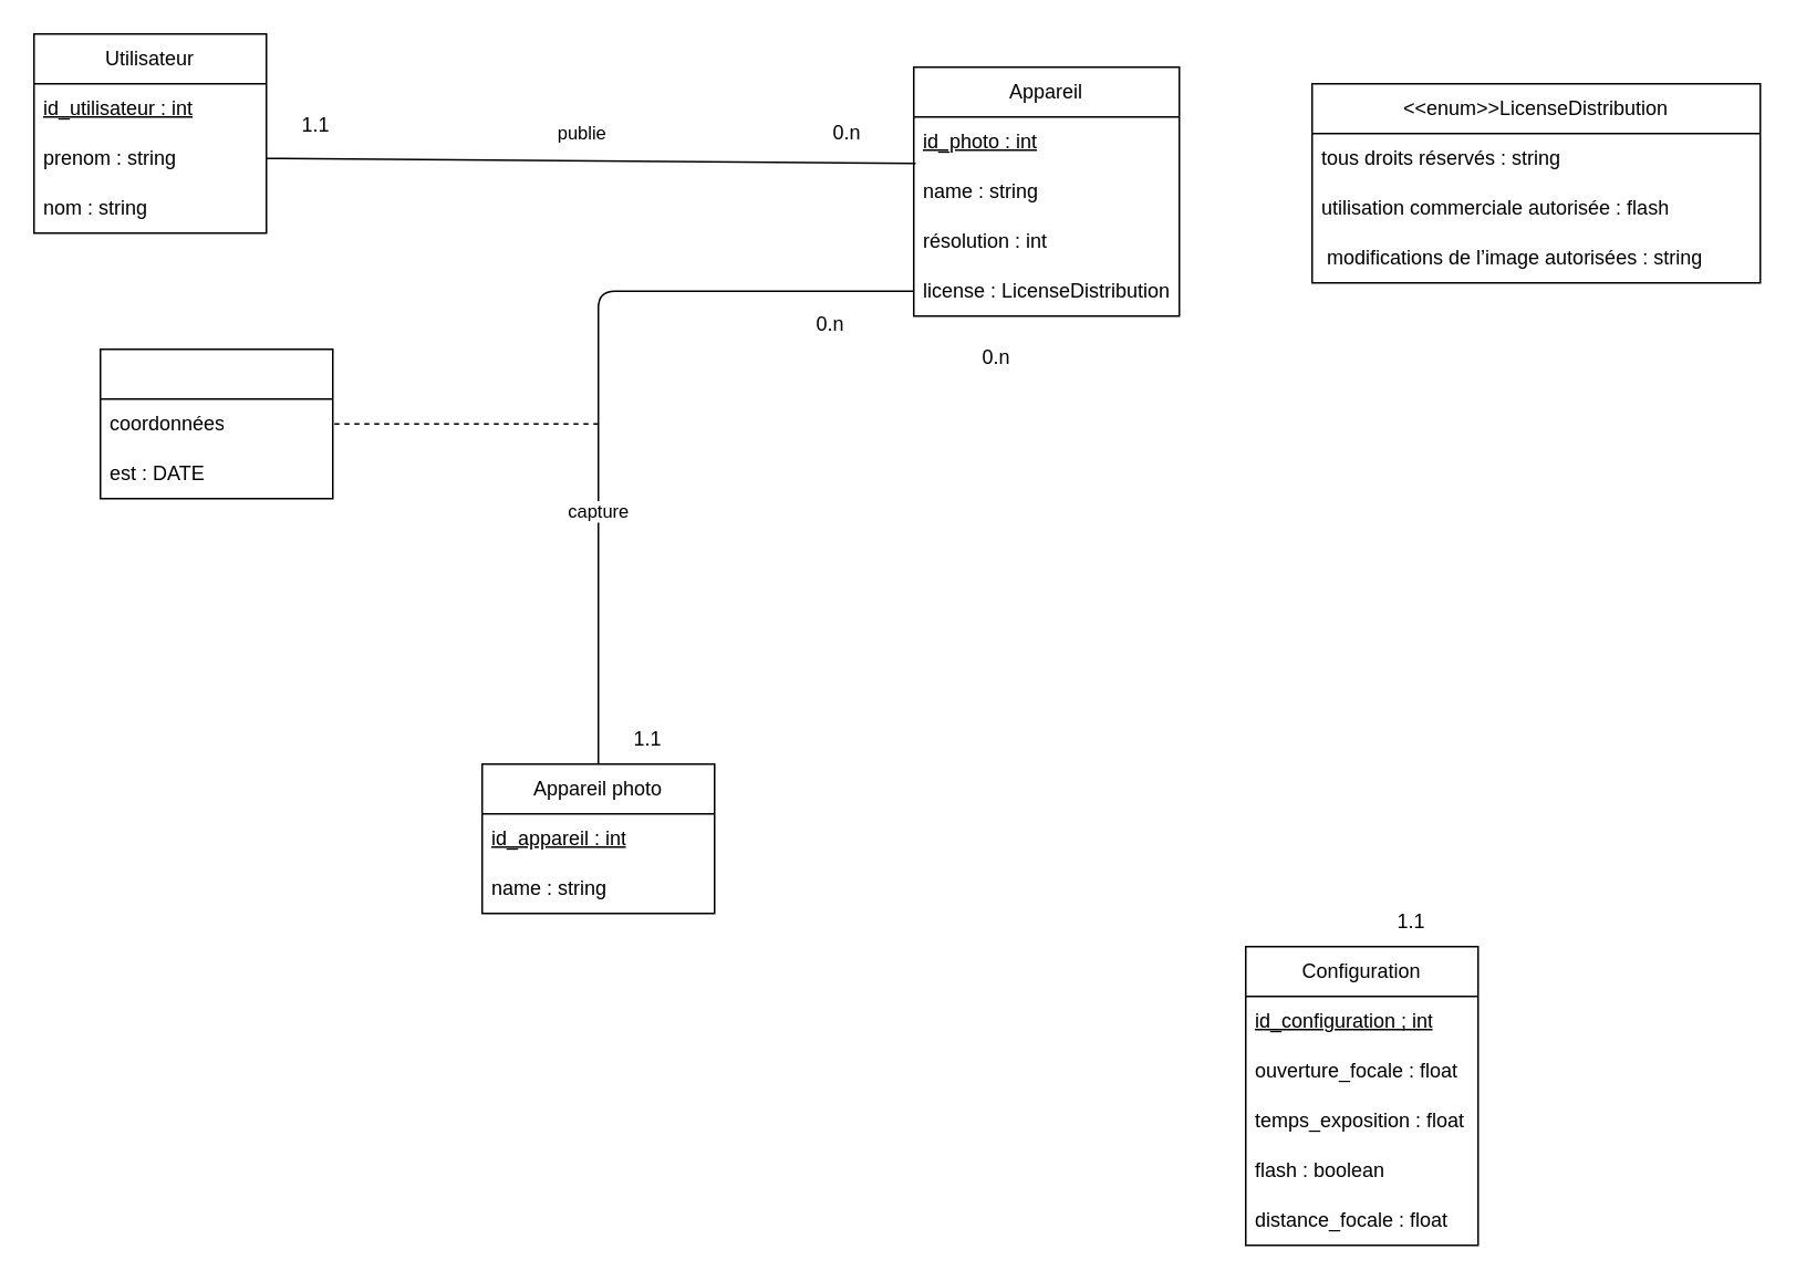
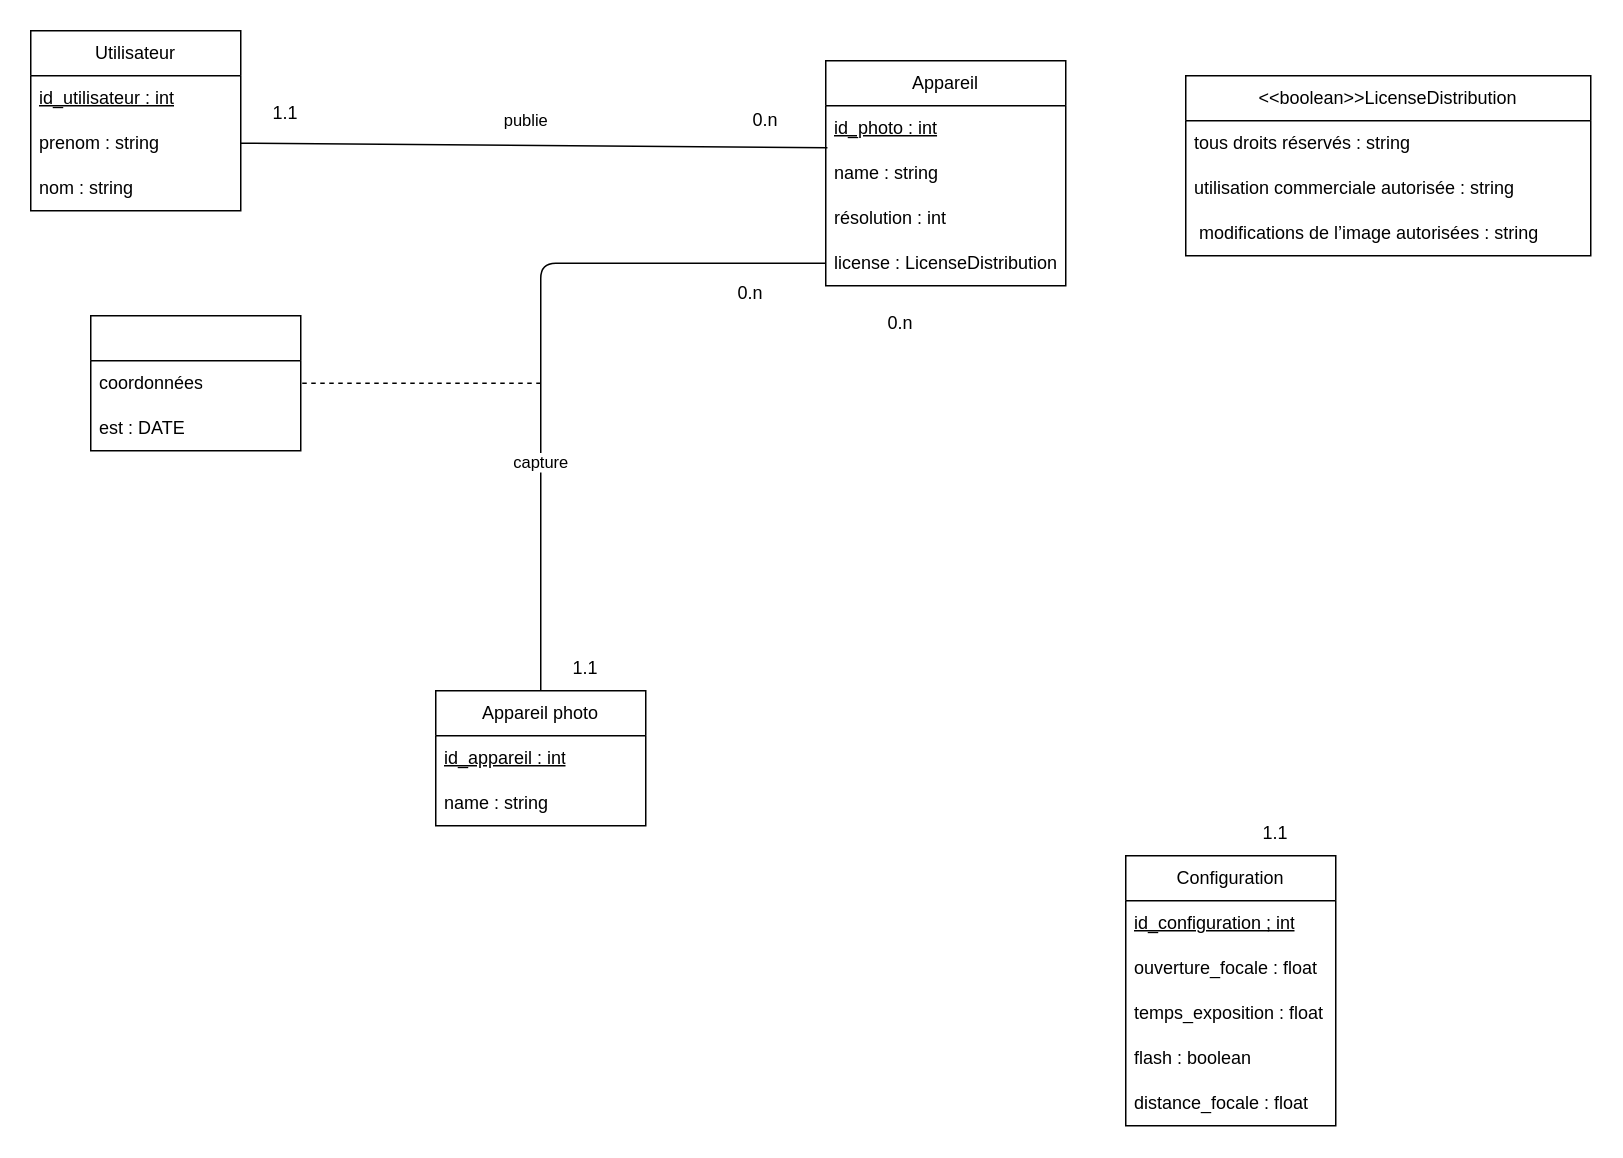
- <mxCell id="24" value="&amp;lt;&amp;lt;enum&amp;gt;&amp;gt;LicenseDistribution" style="swimlane;fontStyle=0;childLayout=stackLayout;horizontal=1;startSize=30;horizontalStack=0;resizeParent=1;resizeParentMax=0;resizeLast=0;collapsible=1;marginBottom=0;whiteSpace=wrap;html=1;" parent="1" vertex="1"><mxGeometry x="790" y="50" width="270" height="120" as="geometry"><mxRectangle x="320" y="80" width="70" height="30" as="alternateBounds" /></mxGeometry></mxCell>
+ <mxCell id="24" value="&amp;lt;&amp;lt;boolean&amp;gt;&amp;gt;LicenseDistribution" style="swimlane;fontStyle=0;childLayout=stackLayout;horizontal=1;startSize=30;horizontalStack=0;resizeParent=1;resizeParentMax=0;resizeLast=0;collapsible=1;marginBottom=0;whiteSpace=wrap;html=1;" parent="1" vertex="1"><mxGeometry x="790" y="50" width="270" height="120" as="geometry"><mxRectangle x="320" y="80" width="70" height="30" as="alternateBounds" /></mxGeometry></mxCell>
- <mxCell id="26" value="utilisation commerciale autorisée : flash" style="text;strokeColor=none;fillColor=none;align=left;verticalAlign=middle;spacingLeft=4;spacingRight=4;overflow=hidden;points=[[0,0.5],[1,0.5]];portConstraint=eastwest;rotatable=0;whiteSpace=wrap;html=1;" parent="24" vertex="1"><mxGeometry y="60" width="270" height="30" as="geometry" /></mxCell>
+ <mxCell id="26" value="utilisation commerciale autorisée : string" style="text;strokeColor=none;fillColor=none;align=left;verticalAlign=middle;spacingLeft=4;spacingRight=4;overflow=hidden;points=[[0,0.5],[1,0.5]];portConstraint=eastwest;rotatable=0;whiteSpace=wrap;html=1;" parent="24" vertex="1"><mxGeometry y="60" width="270" height="30" as="geometry" /></mxCell>
